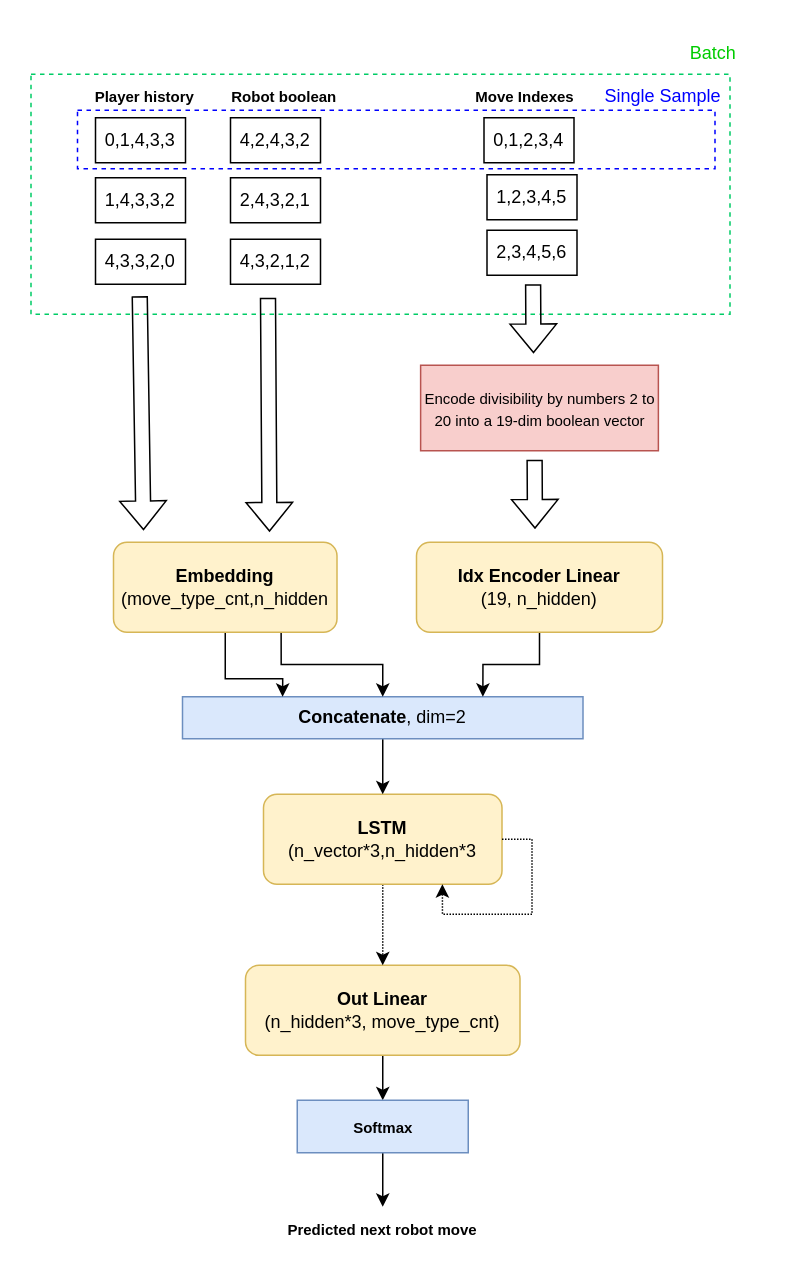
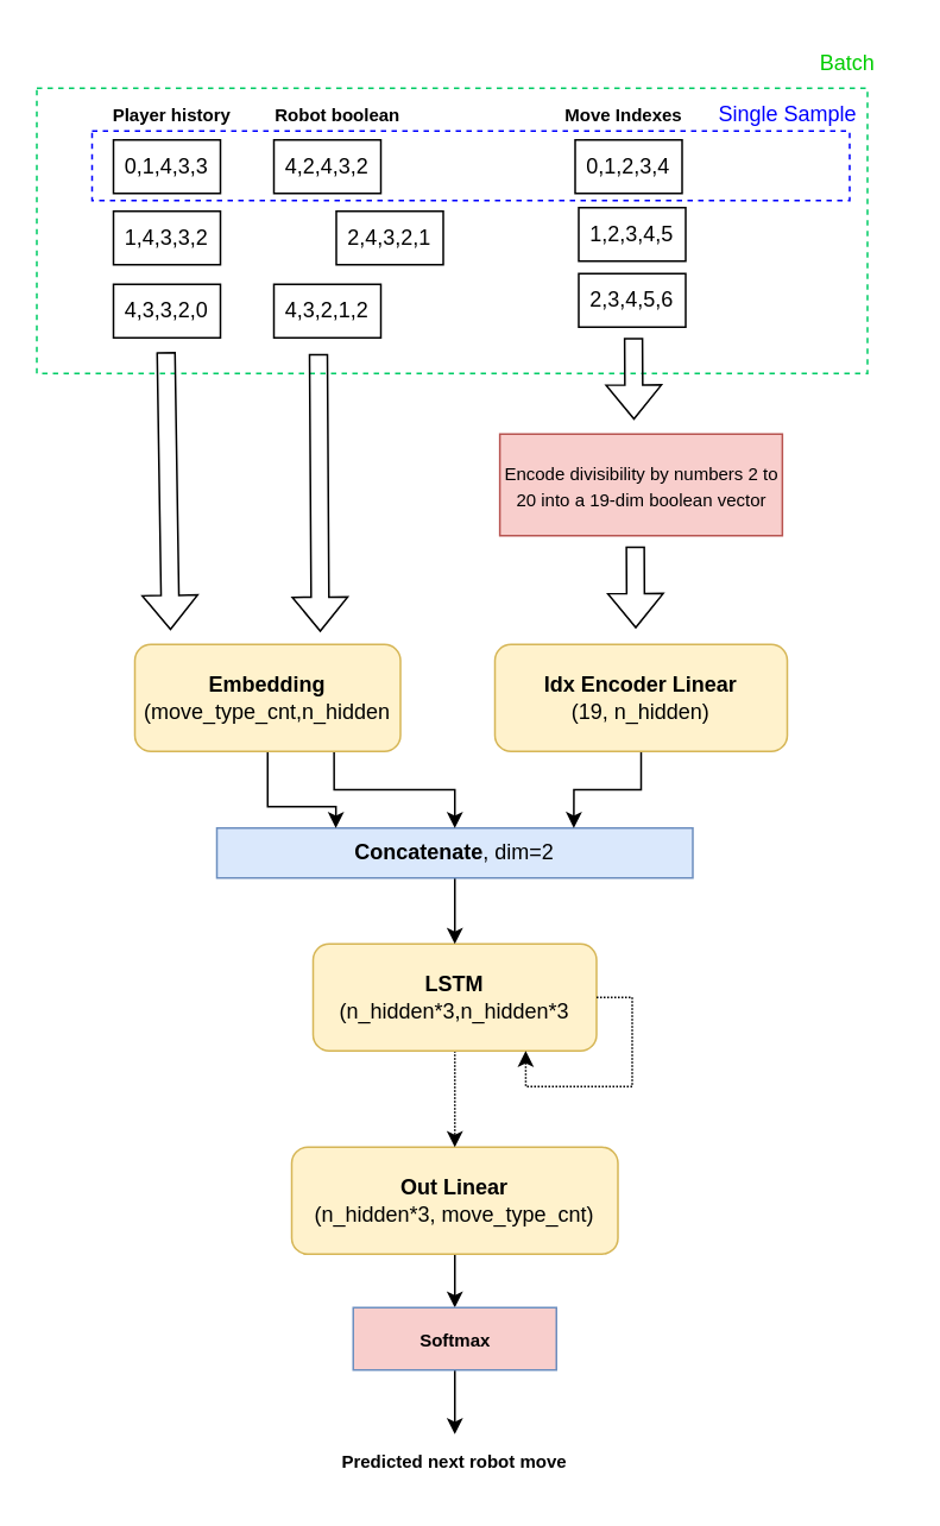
- <mxCell id="15" value="2,4,3,2,1" style="text;html=1;strokeColor=default;fillColor=none;align=center;verticalAlign=middle;whiteSpace=wrap;rounded=0;" vertex="1" parent="1"><mxGeometry x="153" y="118" width="60" height="30" as="geometry" /></mxCell>
+ <mxCell id="15" value="2,4,3,2,1" style="text;html=1;strokeColor=default;fillColor=none;align=center;verticalAlign=middle;whiteSpace=wrap;rounded=0;" vertex="1" parent="1"><mxGeometry x="188" y="118" width="60" height="30" as="geometry" /></mxCell>
- <mxCell id="5" value="&lt;b&gt;LSTM&lt;br&gt;&lt;/b&gt;(n_vector*3,n_hidden*3" style="rounded=1;whiteSpace=wrap;html=1;fillColor=#fff2cc;strokeColor=#d6b656;" vertex="1" parent="1"><mxGeometry x="175" y="529" width="159" height="60" as="geometry" /></mxCell>
+ <mxCell id="5" value="&lt;b&gt;LSTM&lt;br&gt;&lt;/b&gt;(n_hidden*3,n_hidden*3" style="rounded=1;whiteSpace=wrap;html=1;fillColor=#fff2cc;strokeColor=#d6b656;" vertex="1" parent="1"><mxGeometry x="175" y="529" width="159" height="60" as="geometry" /></mxCell>
- <mxCell id="33" value="&lt;b&gt;Softmax&lt;/b&gt;" style="rounded=0;whiteSpace=wrap;html=1;fontSize=10;strokeColor=#6c8ebf;fillColor=#dae8fc;" vertex="1" parent="1"><mxGeometry x="197.5" y="733" width="114" height="35" as="geometry" /></mxCell>
+ <mxCell id="33" value="&lt;b&gt;Softmax&lt;/b&gt;" style="rounded=0;whiteSpace=wrap;html=1;fontSize=10;strokeColor=#6c8ebf;fillColor=#f8cecc;" vertex="1" parent="1"><mxGeometry x="197.5" y="733" width="114" height="35" as="geometry" /></mxCell>
